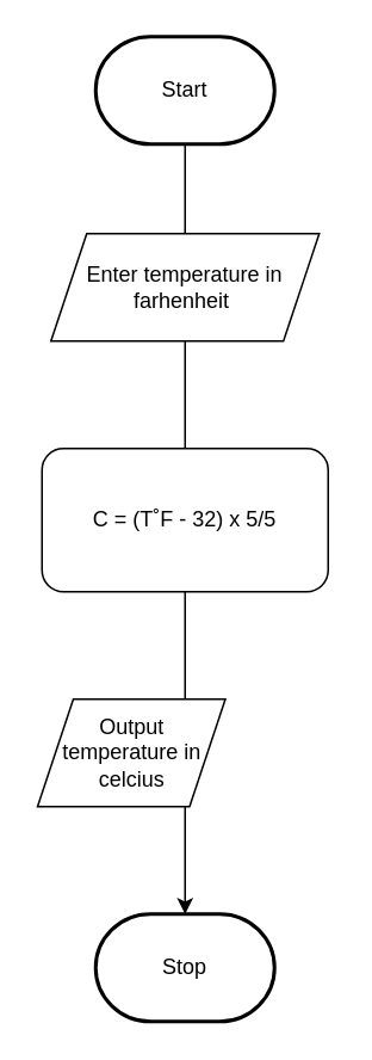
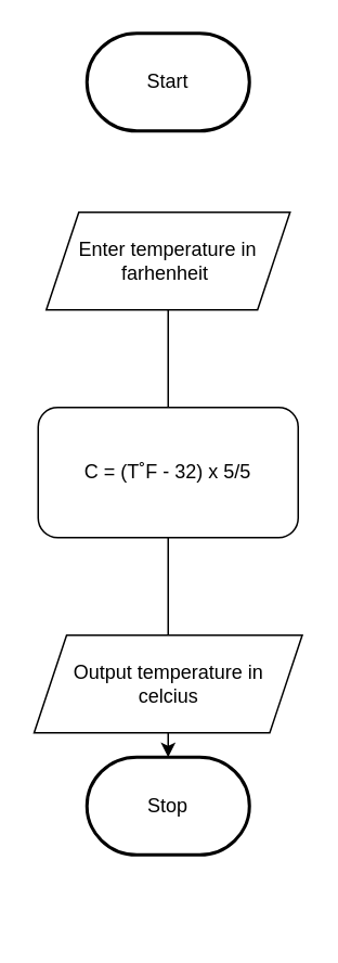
- <mxCell id="5" value="" style="edgeStyle=orthogonalEdgeStyle;html=1;rounded=0;endArrow=none;" edge="1" parent="1" source="3" target="6"><mxGeometry relative="1" as="geometry"><mxPoint x="103" y="80" as="sourcePoint" /><mxPoint x="103" y="480" as="targetPoint" /></mxGeometry></mxCell>
- <mxCell id="8" value="Output temperature in &lt;br&gt;celcius" style="shape=parallelogram;perimeter=parallelogramPerimeter;whiteSpace=wrap;html=1;fixedSize=1;" vertex="1" parent="1"><mxGeometry x="20.5" y="390" width="105" height="60" as="geometry" /></mxCell>
+ <mxCell id="8" value="Output temperature in &lt;br&gt;celcius" style="shape=parallelogram;perimeter=parallelogramPerimeter;whiteSpace=wrap;html=1;fixedSize=1;" vertex="1" parent="1"><mxGeometry x="20.5" y="390" width="165" height="60" as="geometry" /></mxCell>
- <mxCell id="4" value="Stop" style="strokeWidth=2;html=1;shape=mxgraph.flowchart.terminator;whiteSpace=wrap;" parent="1" vertex="1"><mxGeometry x="53" y="510" width="100" height="60" as="geometry" /></mxCell>
+ <mxCell id="4" value="Stop" style="strokeWidth=2;html=1;shape=mxgraph.flowchart.terminator;whiteSpace=wrap;" parent="1" vertex="1"><mxGeometry x="53" y="465" width="100" height="60" as="geometry" /></mxCell>
